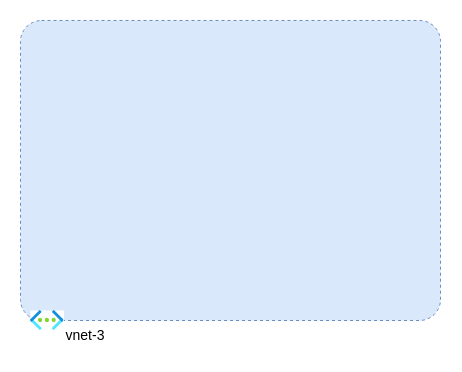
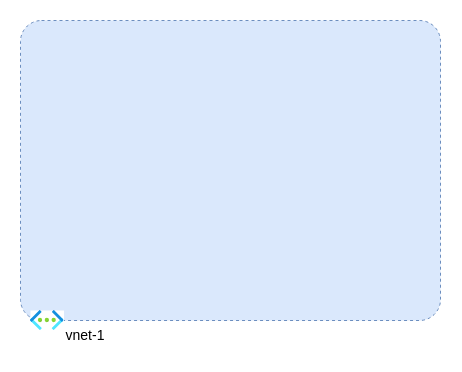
- <mxCell id="5" value="vnet-3" style="text;html=1;align=center;verticalAlign=middle;whiteSpace=wrap;rounded=0;fontSize=14;" vertex="1" parent="1"><mxGeometry x="50" y="320" width="70" height="30" as="geometry" /></mxCell>
+ <mxCell id="5" value="vnet-1" style="text;html=1;align=center;verticalAlign=middle;whiteSpace=wrap;rounded=0;fontSize=14;" vertex="1" parent="1"><mxGeometry x="50" y="320" width="70" height="30" as="geometry" /></mxCell>
